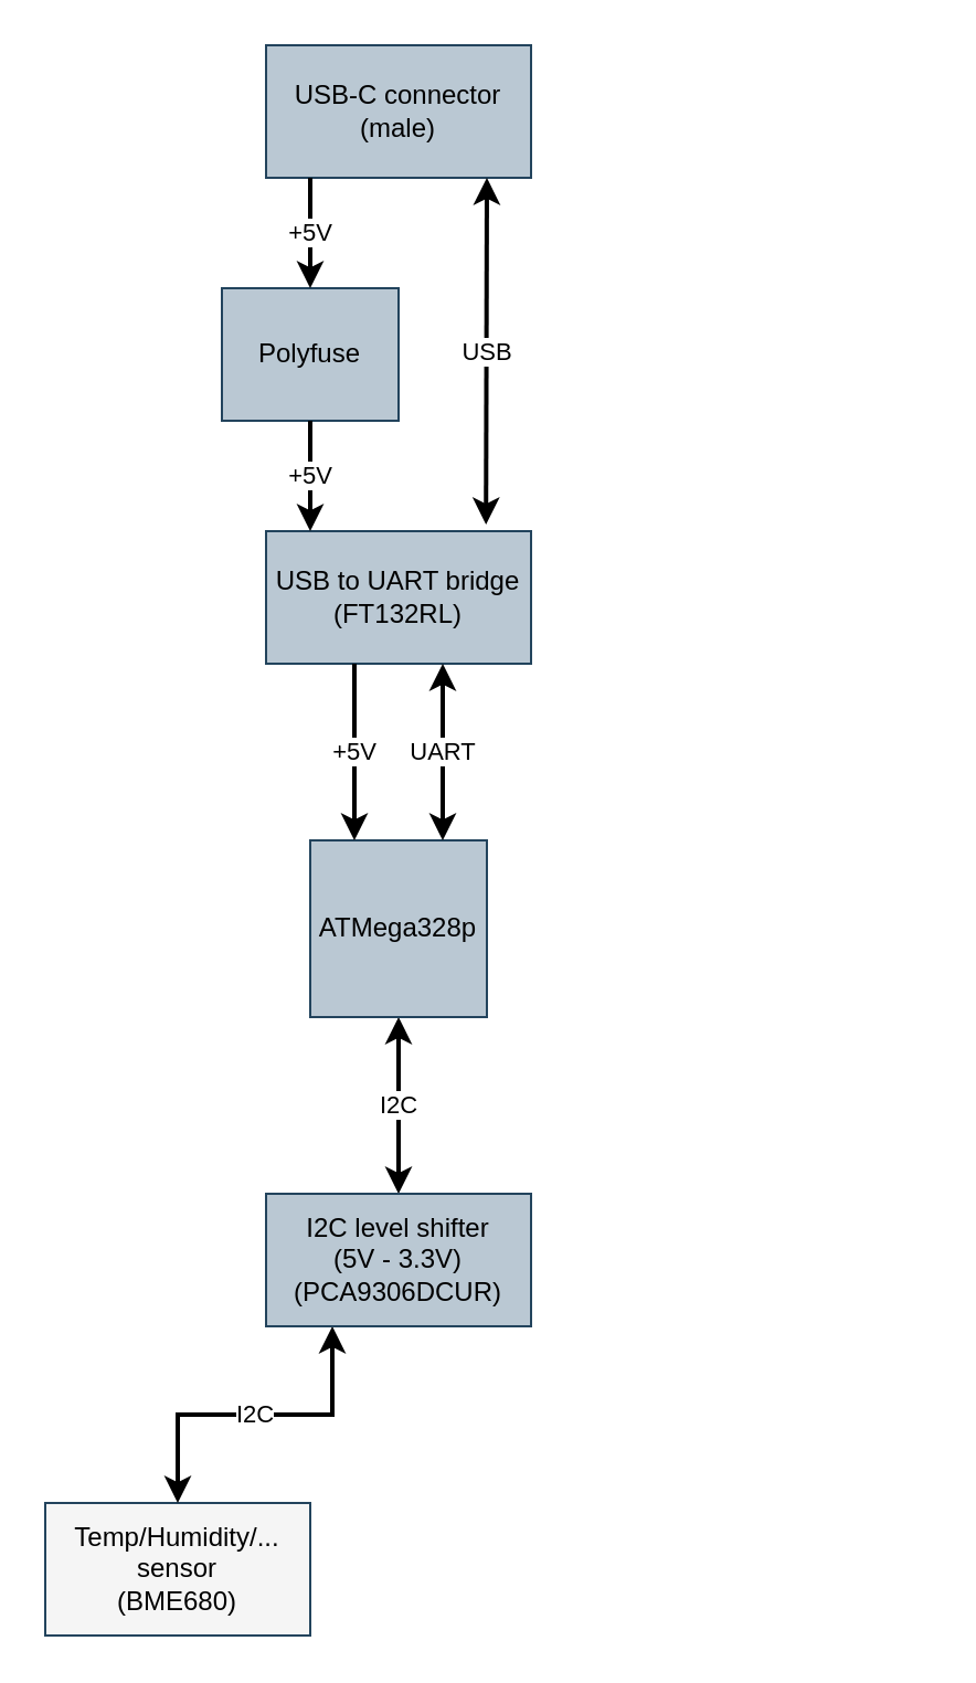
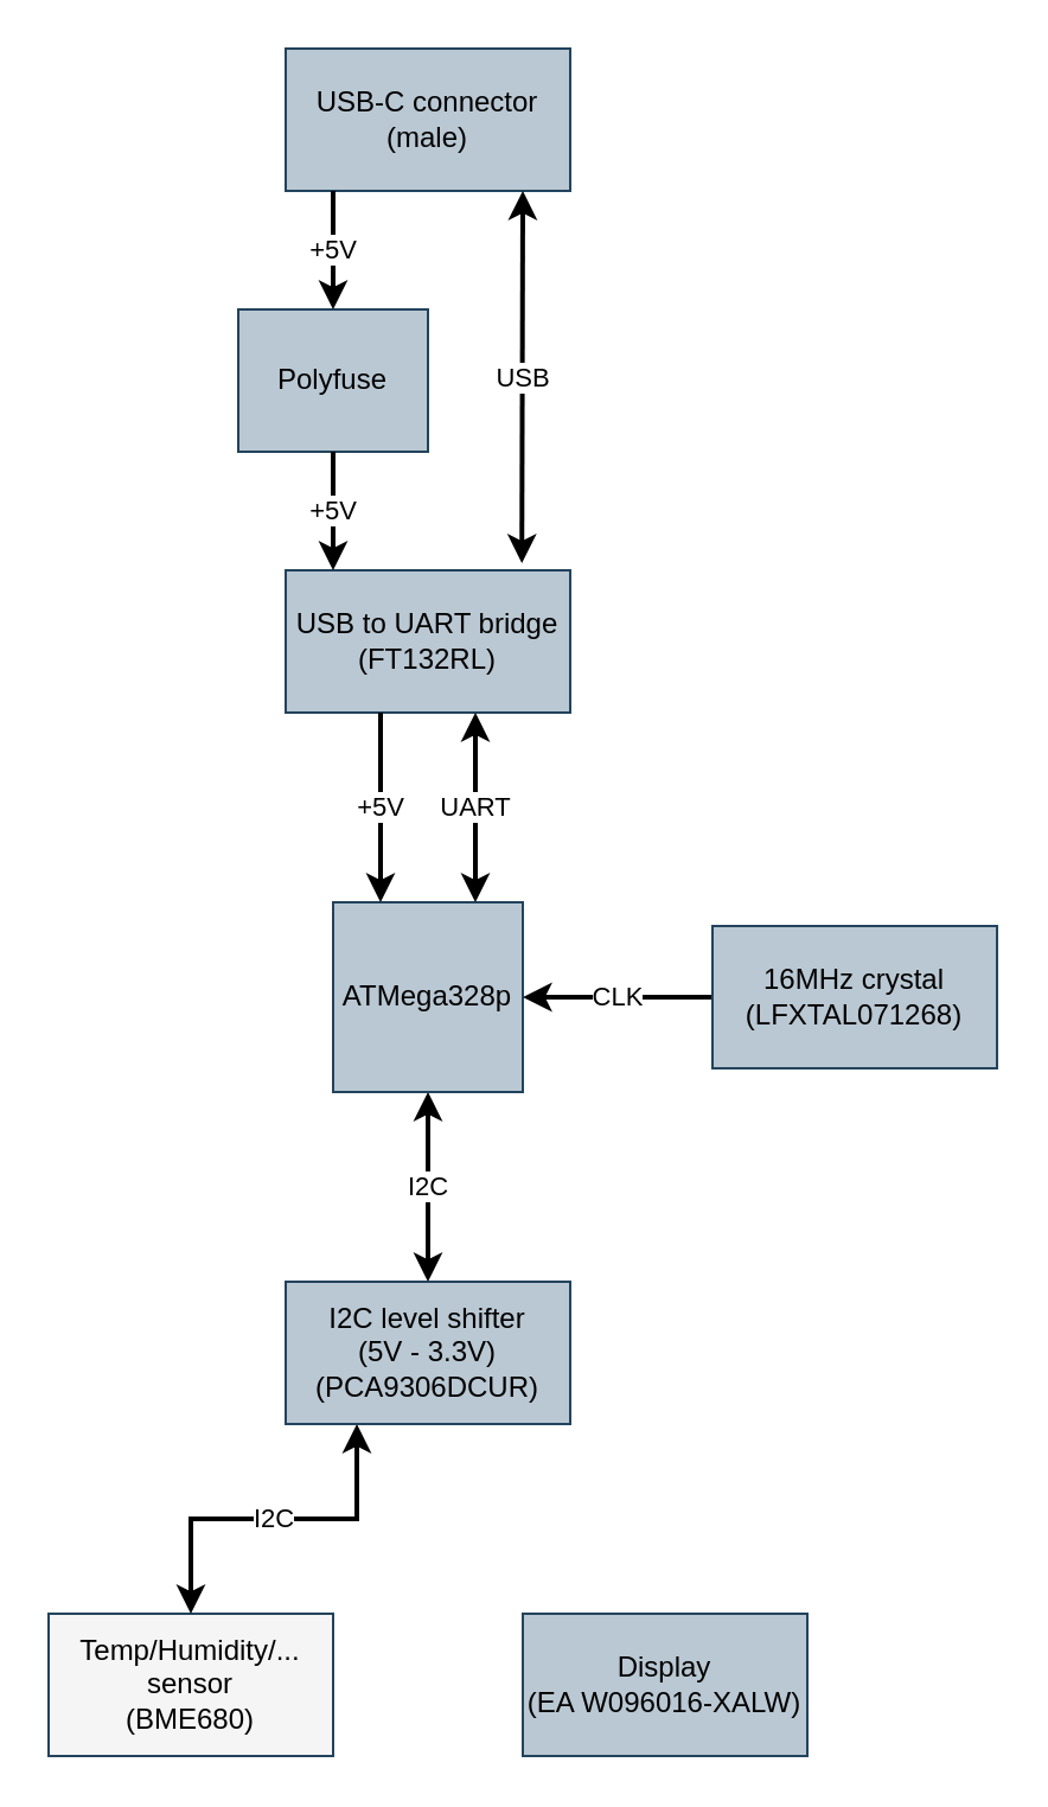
+ <mxCell id="13" value="CLK" style="edgeStyle=orthogonalEdgeStyle;rounded=0;orthogonalLoop=1;jettySize=auto;html=1;startArrow=none;startFill=0;endArrow=classic;endFill=1;strokeWidth=2;" parent="1" source="14" target="3" edge="1"><mxGeometry relative="1" as="geometry" /></mxCell>
+ <mxCell id="14" value="16MHz crystal&lt;br&gt;(LFXTAL071268)" style="rounded=0;whiteSpace=wrap;html=1;fillColor=#bac8d3;strokeColor=#23445d;" parent="1" vertex="1"><mxGeometry x="300" y="390" width="120" height="60" as="geometry" /></mxCell>
+ <mxCell id="15" value="Display&lt;br&gt;(EA W096016-XALW)" style="rounded=0;whiteSpace=wrap;html=1;fillColor=#bac8d3;strokeColor=#23445d;" parent="1" vertex="1"><mxGeometry x="220" y="680" width="120" height="60" as="geometry" /></mxCell>
